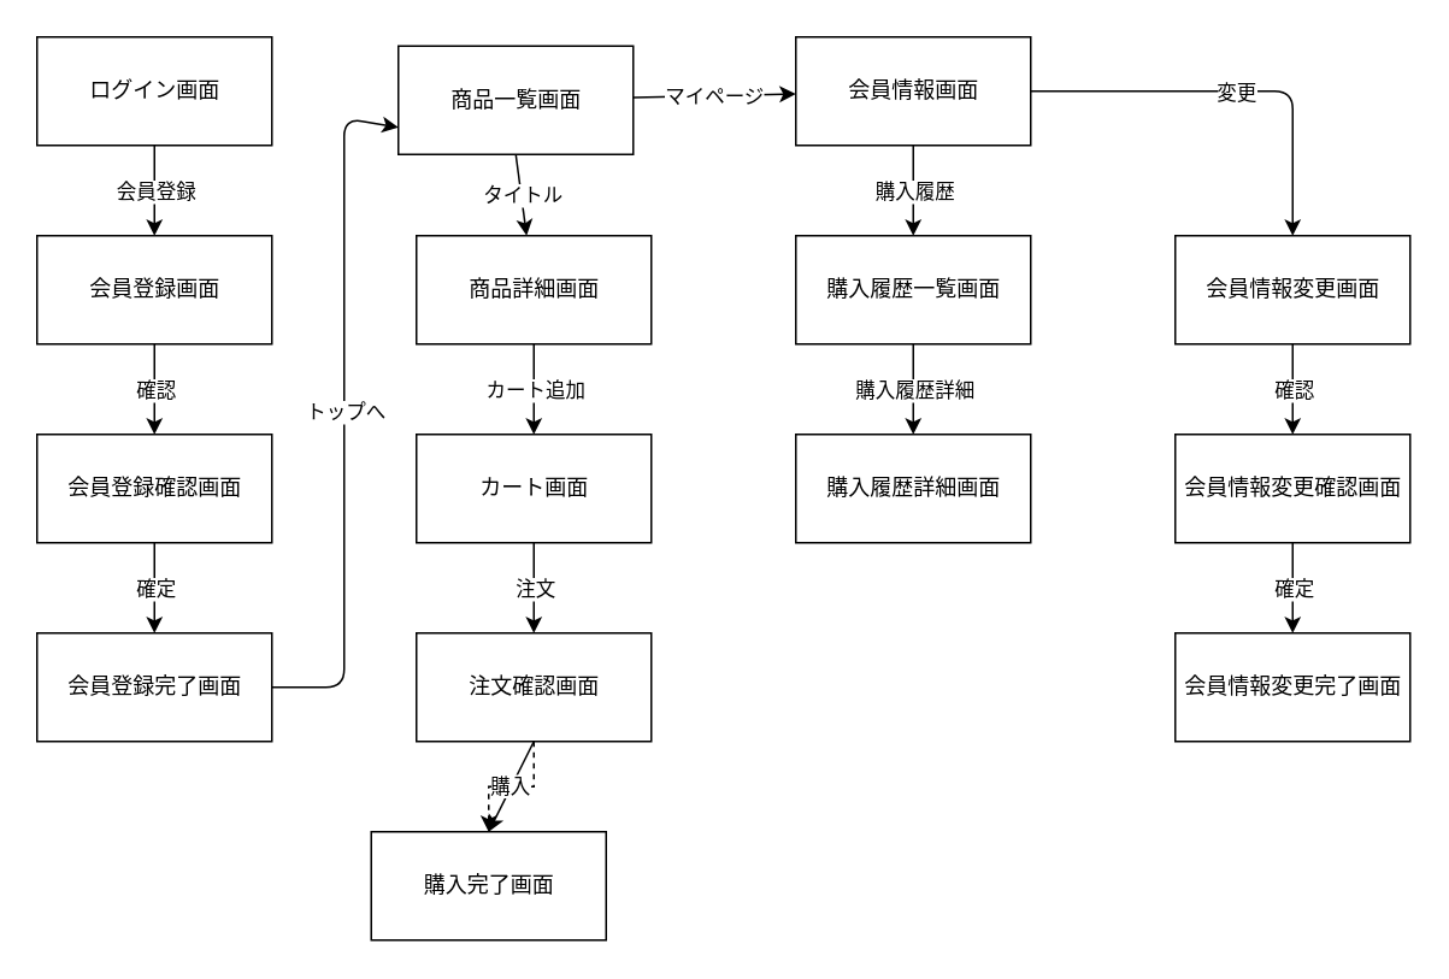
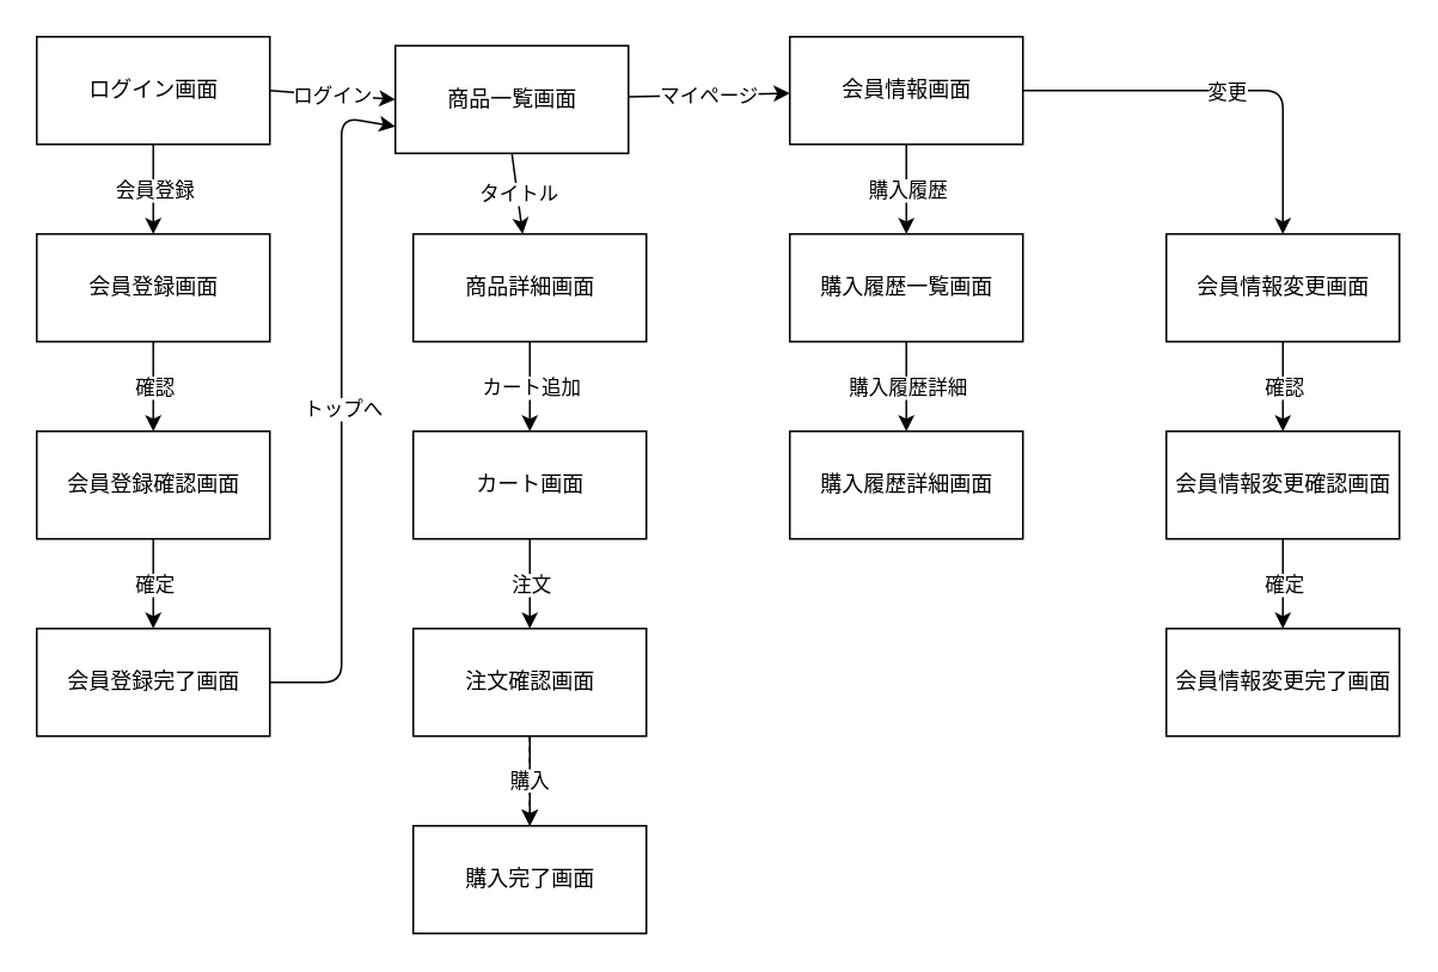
+ <mxCell id="11" value="" style="endArrow=classic;html=1;exitX=1;exitY=0.5;exitDx=0;exitDy=0;entryX=0;entryY=0.5;entryDx=0;entryDy=0;" edge="1" parent="1" source="2" target="10"><mxGeometry relative="1" as="geometry"><mxPoint x="95" y="90" as="sourcePoint" /><mxPoint x="95" y="140" as="targetPoint" /></mxGeometry></mxCell>
+ <mxCell id="12" value="ログイン" style="edgeLabel;resizable=0;html=1;align=center;verticalAlign=middle;" connectable="0" vertex="1" parent="11"><mxGeometry relative="1" as="geometry" /></mxCell>
- <mxCell id="23" value="購入完了画面" style="html=1;" vertex="1" parent="1"><mxGeometry x="205" y="460" width="130" height="60" as="geometry" /></mxCell>
+ <mxCell id="23" value="購入完了画面" style="html=1;" vertex="1" parent="1"><mxGeometry x="230" y="460" width="130" height="60" as="geometry" /></mxCell>
